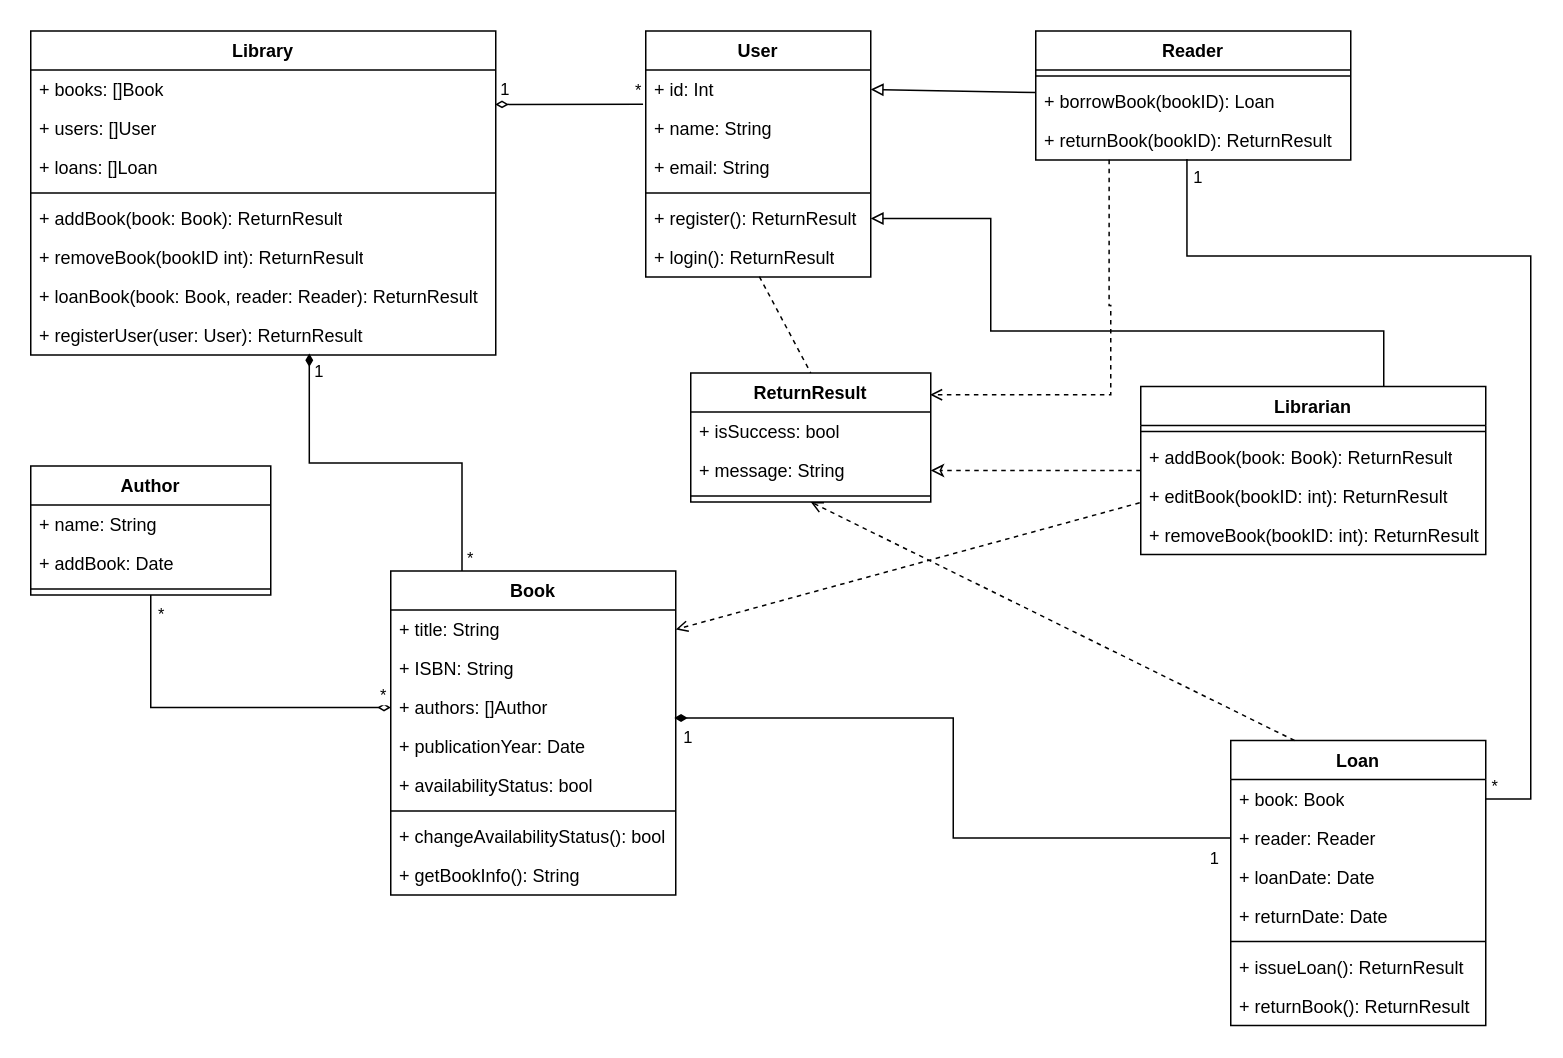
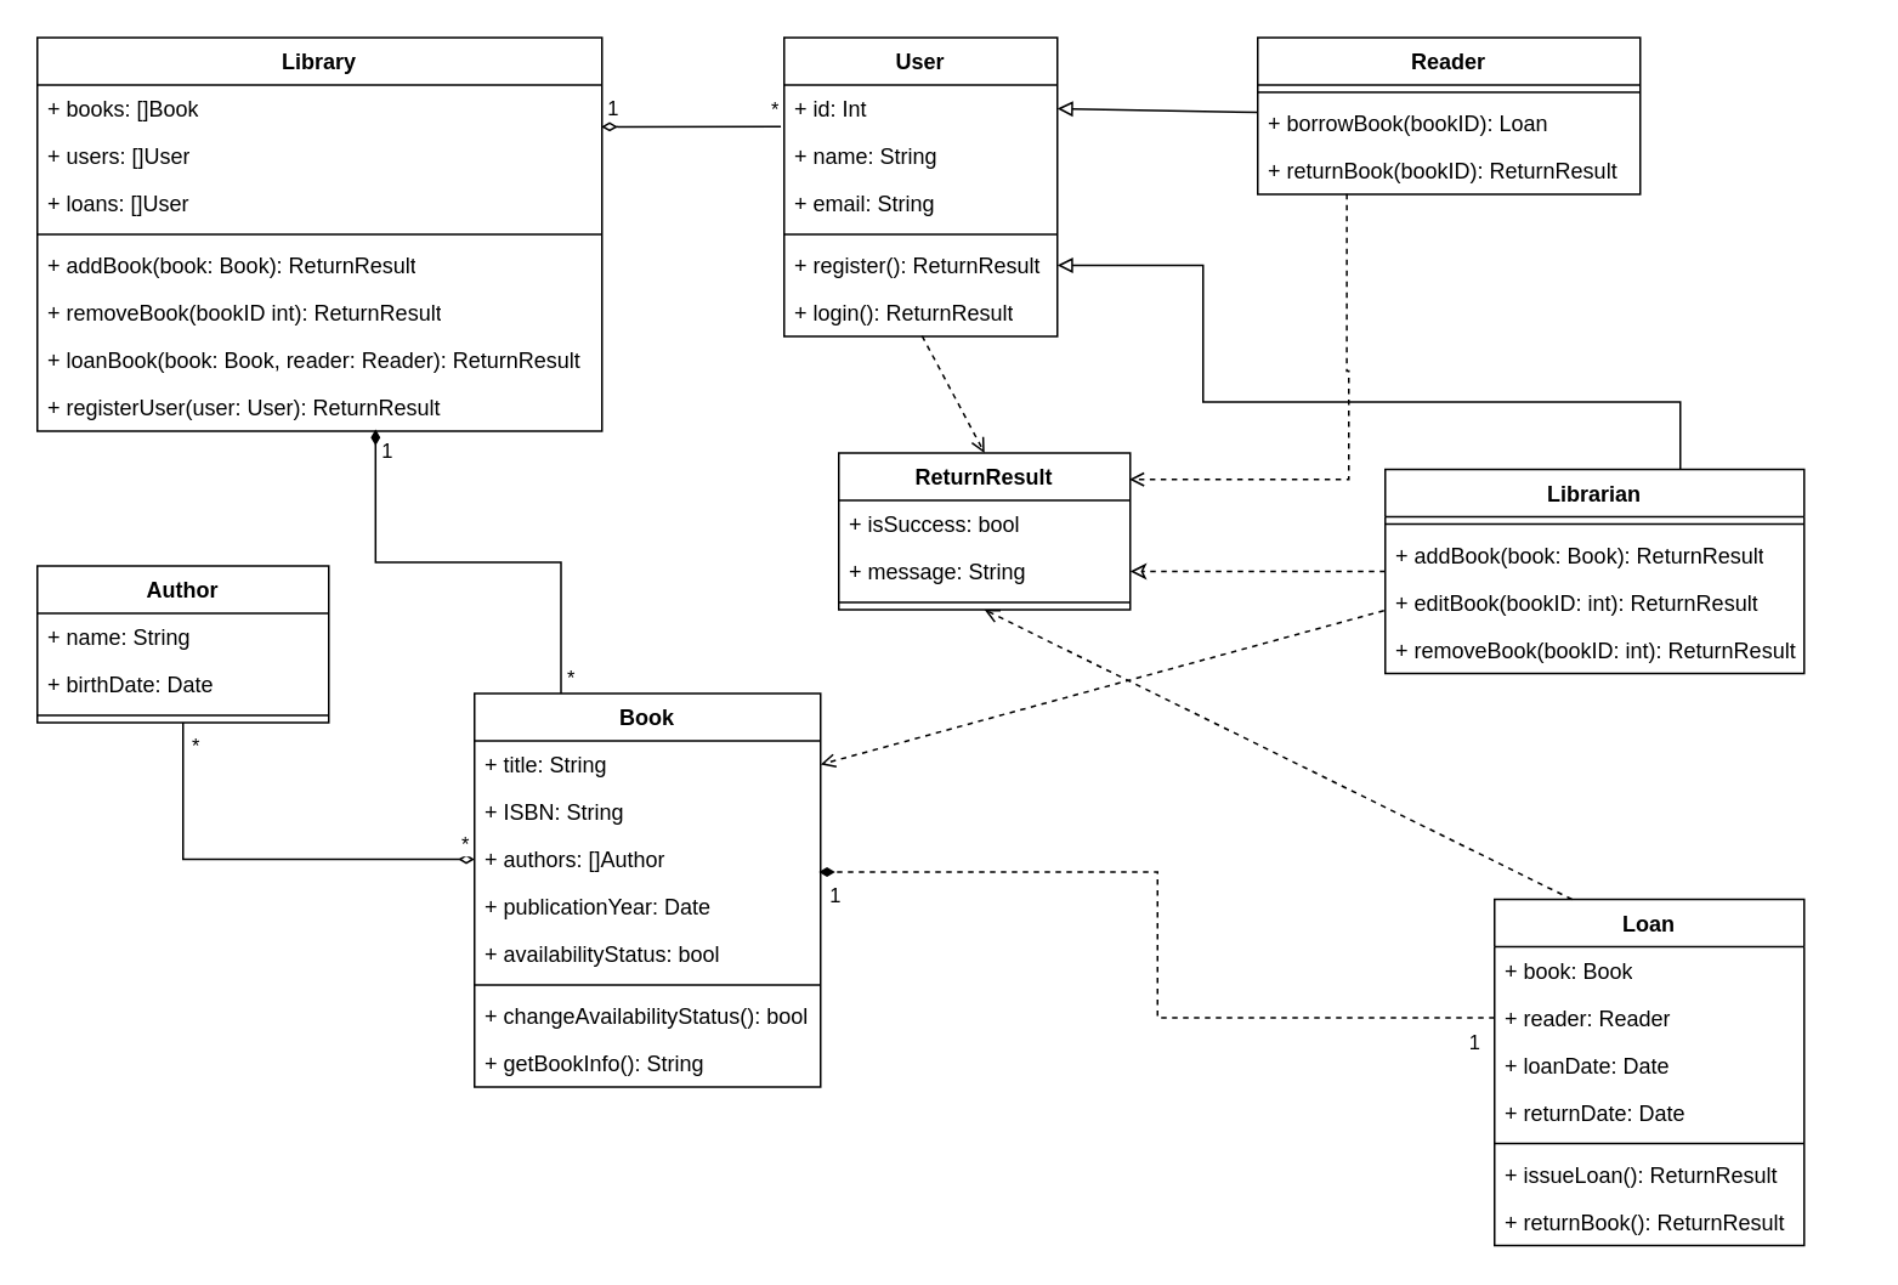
- <mxCell id="39" value="+ loans: []Loan" style="text;strokeColor=none;fillColor=none;align=left;verticalAlign=top;spacingLeft=4;spacingRight=4;overflow=hidden;rotatable=0;points=[[0,0.5],[1,0.5]];portConstraint=eastwest;whiteSpace=wrap;html=1;" parent="36" vertex="1"><mxGeometry y="78" width="310" height="26" as="geometry" /></mxCell>
+ <mxCell id="39" value="+ loans: []User" style="text;strokeColor=none;fillColor=none;align=left;verticalAlign=top;spacingLeft=4;spacingRight=4;overflow=hidden;rotatable=0;points=[[0,0.5],[1,0.5]];portConstraint=eastwest;whiteSpace=wrap;html=1;" parent="36" vertex="1"><mxGeometry y="78" width="310" height="26" as="geometry" /></mxCell>
- <mxCell id="67" style="rounded=0;orthogonalLoop=1;jettySize=auto;html=1;endArrow=none;endFill=0;entryX=1;entryY=0.5;entryDx=0;entryDy=0;edgeStyle=orthogonalEdgeStyle;exitX=0.48;exitY=0.971;exitDx=0;exitDy=0;exitPerimeter=0;" edge="1" parent="1" source="21" target="29"><mxGeometry relative="1" as="geometry"><mxPoint x="1070" y="540" as="targetPoint" /><Array as="points"><mxPoint x="791" y="170" /><mxPoint x="1020" y="170" /><mxPoint x="1020" y="532" /></Array></mxGeometry></mxCell>
- <mxCell id="68" value="*" style="edgeLabel;html=1;align=center;verticalAlign=middle;resizable=0;points=[];" vertex="1" connectable="0" parent="67"><mxGeometry x="0.967" y="-1" relative="1" as="geometry"><mxPoint x="-5" y="-8" as="offset" /></mxGeometry></mxCell>
- <mxCell id="69" value="1" style="edgeLabel;html=1;align=center;verticalAlign=middle;resizable=0;points=[];" vertex="1" connectable="0" parent="67"><mxGeometry x="-0.969" relative="1" as="geometry"><mxPoint x="7" y="1" as="offset" /></mxGeometry></mxCell>
- <mxCell id="71" style="rounded=0;orthogonalLoop=1;jettySize=auto;html=1;entryX=0.5;entryY=0;entryDx=0;entryDy=0;dashed=1;endArrow=none;endFill=0;exitX=0.505;exitY=0.99;exitDx=0;exitDy=0;exitPerimeter=0;" edge="1" parent="1" source="17" target="49"><mxGeometry relative="1" as="geometry" /></mxCell>
+ <mxCell id="71" style="rounded=0;orthogonalLoop=1;jettySize=auto;html=1;entryX=0.5;entryY=0;entryDx=0;entryDy=0;dashed=1;endArrow=open;endFill=0;exitX=0.505;exitY=0.99;exitDx=0;exitDy=0;exitPerimeter=0;" edge="1" parent="1" source="17" target="49"><mxGeometry relative="1" as="geometry" /></mxCell>
- <mxCell id="47" value="+ addBook: Date" style="text;strokeColor=none;fillColor=none;align=left;verticalAlign=top;spacingLeft=4;spacingRight=4;overflow=hidden;rotatable=0;points=[[0,0.5],[1,0.5]];portConstraint=eastwest;whiteSpace=wrap;html=1;" parent="45" vertex="1"><mxGeometry y="52" width="160" height="26" as="geometry" /></mxCell>
+ <mxCell id="47" value="+ birthDate: Date" style="text;strokeColor=none;fillColor=none;align=left;verticalAlign=top;spacingLeft=4;spacingRight=4;overflow=hidden;rotatable=0;points=[[0,0.5],[1,0.5]];portConstraint=eastwest;whiteSpace=wrap;html=1;" parent="45" vertex="1"><mxGeometry y="52" width="160" height="26" as="geometry" /></mxCell>
- <mxCell id="61" style="rounded=0;orthogonalLoop=1;jettySize=auto;html=1;entryX=0.995;entryY=0.769;entryDx=0;entryDy=0;entryPerimeter=0;endArrow=diamondThin;endFill=1;edgeStyle=orthogonalEdgeStyle;exitX=0;exitY=0.5;exitDx=0;exitDy=0;" edge="1" parent="1" source="30" target="5"><mxGeometry relative="1" as="geometry" /></mxCell>
+ <mxCell id="61" style="rounded=0;orthogonalLoop=1;jettySize=auto;html=1;entryX=0.995;entryY=0.769;entryDx=0;entryDy=0;entryPerimeter=0;endArrow=diamondThin;endFill=1;edgeStyle=orthogonalEdgeStyle;exitX=0;exitY=0.5;exitDx=0;exitDy=0;dashed=1;" edge="1" parent="1" source="30" target="5"><mxGeometry relative="1" as="geometry" /></mxCell>
